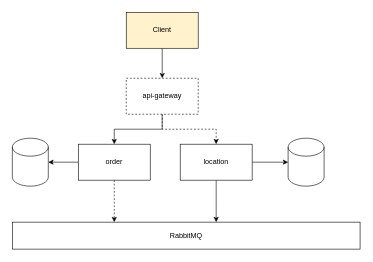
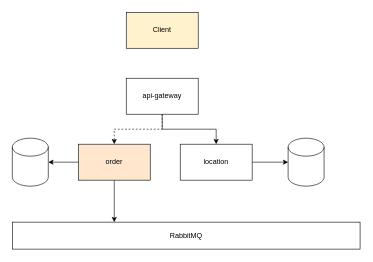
- <mxCell id="3" value="" style="edgeStyle=orthogonalEdgeStyle;rounded=0;orthogonalLoop=1;jettySize=auto;html=1;" parent="1" source="4" target="7" edge="1"><mxGeometry relative="1" as="geometry" /></mxCell>
- <mxCell id="7" value="api-gateway" style="rounded=0;whiteSpace=wrap;html=1;dashed=1;" parent="1" vertex="1"><mxGeometry x="210" y="130" width="120" height="60" as="geometry" /></mxCell>
+ <mxCell id="7" value="api-gateway" style="rounded=0;whiteSpace=wrap;html=1;" parent="1" vertex="1"><mxGeometry x="210" y="130" width="120" height="60" as="geometry" /></mxCell>
- <mxCell id="5" style="edgeStyle=orthogonalEdgeStyle;rounded=0;orthogonalLoop=1;jettySize=auto;html=1;" parent="1" source="7" target="10" edge="1"><mxGeometry relative="1" as="geometry" /></mxCell>
+ <mxCell id="5" style="edgeStyle=orthogonalEdgeStyle;rounded=0;orthogonalLoop=1;jettySize=auto;html=1;dashed=1;" parent="1" source="7" target="10" edge="1"><mxGeometry relative="1" as="geometry" /></mxCell>
- <mxCell id="6" style="edgeStyle=orthogonalEdgeStyle;rounded=0;orthogonalLoop=1;jettySize=auto;html=1;dashed=1;" parent="1" source="7" target="13" edge="1"><mxGeometry relative="1" as="geometry" /></mxCell>
+ <mxCell id="6" style="edgeStyle=orthogonalEdgeStyle;rounded=0;orthogonalLoop=1;jettySize=auto;html=1;" parent="1" source="7" target="13" edge="1"><mxGeometry relative="1" as="geometry" /></mxCell>
- <mxCell id="10" value="order" style="rounded=0;whiteSpace=wrap;html=1;" parent="1" vertex="1"><mxGeometry x="130" y="240" width="120" height="60" as="geometry" /></mxCell>
+ <mxCell id="10" value="order" style="rounded=0;whiteSpace=wrap;html=1;fillColor=#ffe6cc;" parent="1" vertex="1"><mxGeometry x="130" y="240" width="120" height="60" as="geometry" /></mxCell>
- <mxCell id="9" value="" style="edgeStyle=orthogonalEdgeStyle;rounded=0;orthogonalLoop=1;jettySize=auto;html=1;dashed=1;" parent="1" source="10" target="2" edge="1"><mxGeometry relative="1" as="geometry"><Array as="points"><mxPoint x="190" y="350" /><mxPoint x="190" y="350" /></Array></mxGeometry></mxCell>
+ <mxCell id="9" value="" style="edgeStyle=orthogonalEdgeStyle;rounded=0;orthogonalLoop=1;jettySize=auto;html=1;" parent="1" source="10" target="2" edge="1"><mxGeometry relative="1" as="geometry"><Array as="points"><mxPoint x="190" y="350" /><mxPoint x="190" y="350" /></Array></mxGeometry></mxCell>
- <mxCell id="12" value="" style="edgeStyle=orthogonalEdgeStyle;rounded=0;orthogonalLoop=1;jettySize=auto;html=1;" parent="1" source="13" target="2" edge="1"><mxGeometry relative="1" as="geometry"><Array as="points"><mxPoint x="360" y="340" /><mxPoint x="360" y="340" /></Array></mxGeometry></mxCell>
